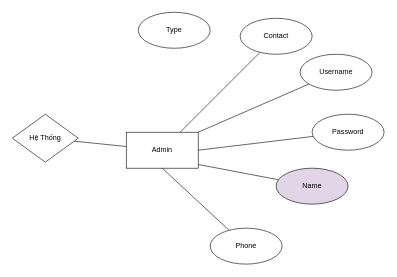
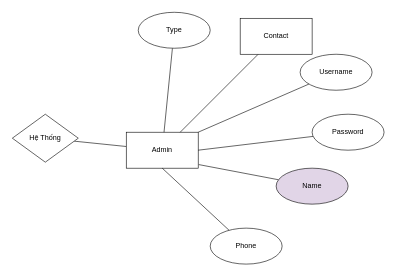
- <mxCell id="9" value="Contact" style="ellipse;whiteSpace=wrap;html=1;rounded=0;" vertex="1" parent="1"><mxGeometry x="400" y="30" width="120" height="60" as="geometry" /></mxCell>
+ <mxCell id="9" value="Contact" style="whiteSpace=wrap;html=1;rounded=0;" vertex="1" parent="1"><mxGeometry x="400" y="30" width="120" height="60" as="geometry" /></mxCell>
+ <mxCell id="14" style="edgeStyle=none;rounded=0;orthogonalLoop=1;jettySize=auto;html=1;endArrow=none;endFill=0;" edge="1" parent="1" source="15" target="3"><mxGeometry relative="1" as="geometry" /></mxCell>
